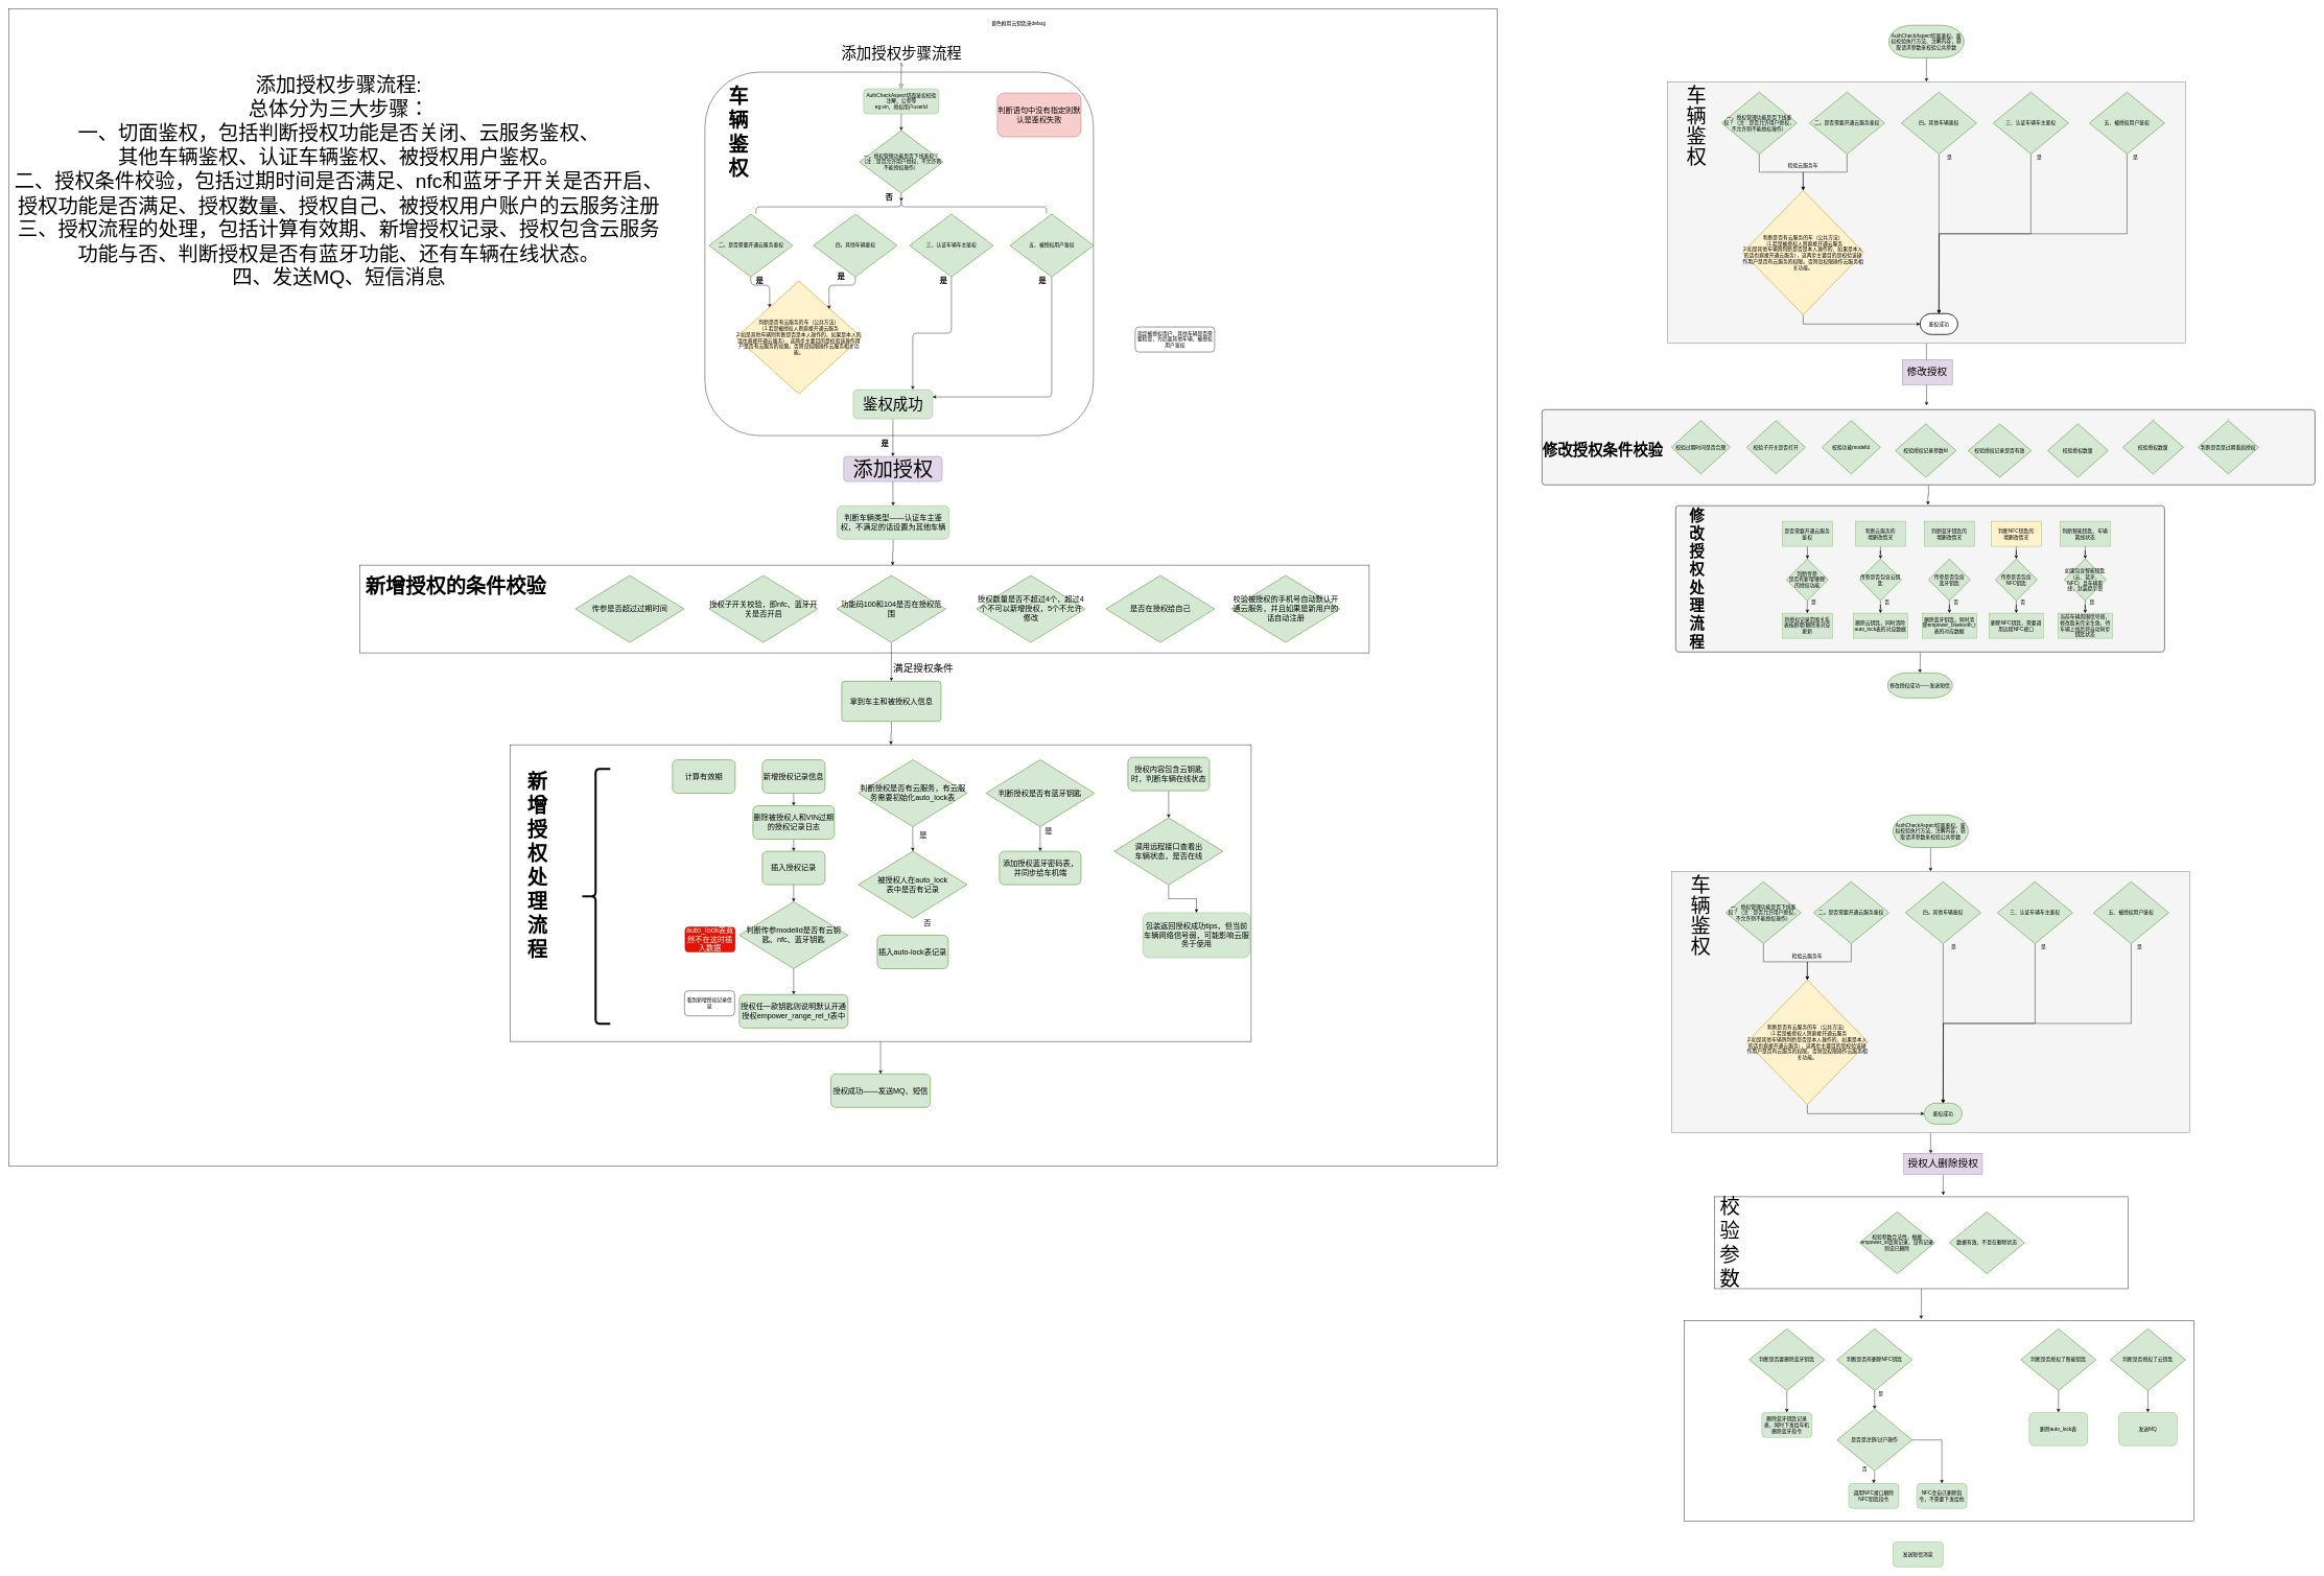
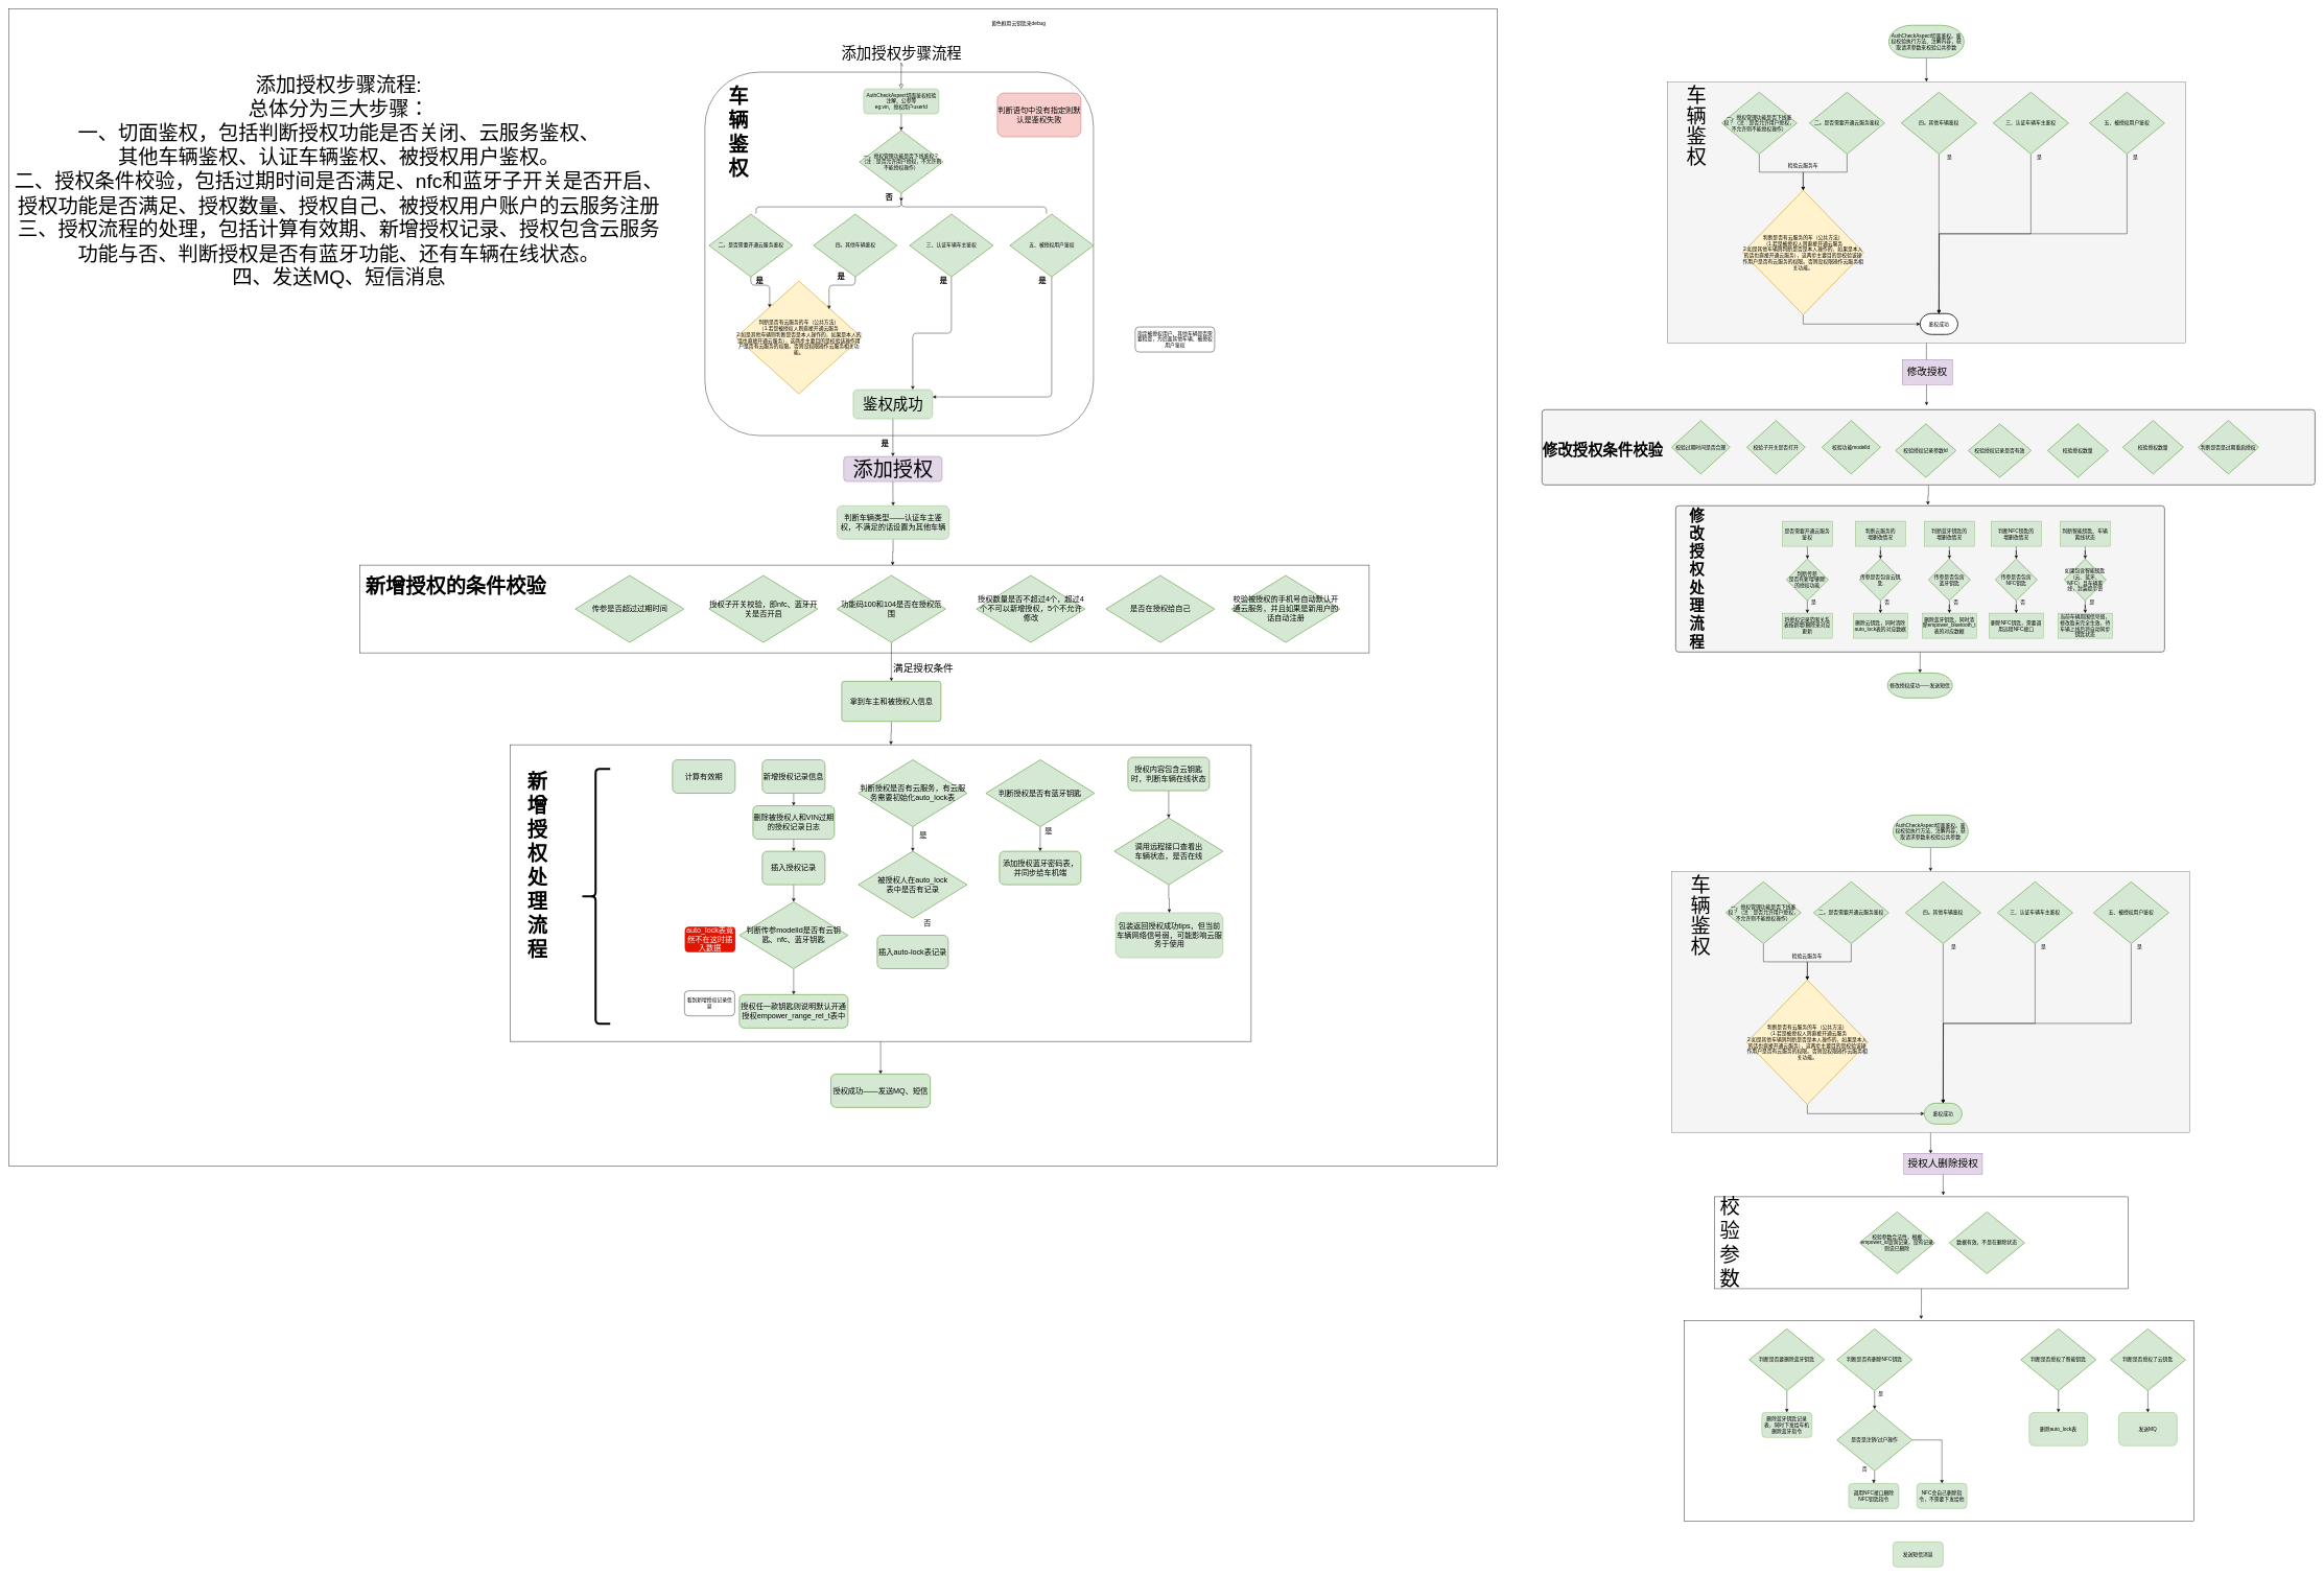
- <mxCell id="145" value="判断NFC钥匙的&lt;br style=&quot;border-color: var(--border-color);&quot;&gt;增删改情况" style="rounded=0;whiteSpace=wrap;html=1;fillColor=#fff2cc;strokeColor=#82b366;" vertex="1" parent="1"><mxGeometry x="4765" y="1247" width="120" height="60" as="geometry" /></mxCell>
+ <mxCell id="145" value="判断NFC钥匙的&lt;br style=&quot;border-color: var(--border-color);&quot;&gt;增删改情况" style="rounded=0;whiteSpace=wrap;html=1;fillColor=#d5e8d4;strokeColor=#82b366;" vertex="1" parent="1"><mxGeometry x="4765" y="1247" width="120" height="60" as="geometry" /></mxCell>
+ <mxCell id="138" value="" style="edgeStyle=orthogonalEdgeStyle;rounded=0;orthogonalLoop=1;jettySize=auto;html=1;" edge="1" parent="1" source="139" target="141"><mxGeometry relative="1" as="geometry" /></mxCell>
- <mxCell id="85" value="&lt;font style=&quot;font-size: 18px;&quot;&gt;包装返回授权成功tips，但当前车辆网络信号弱，可能影响云服务于使用&lt;/font&gt;" style="rounded=1;whiteSpace=wrap;html=1;fillColor=#d5e8d4;strokeColor=#82b366;" parent="1" vertex="1"><mxGeometry x="2734.5" y="2184" width="257" height="108" as="geometry" /></mxCell>
+ <mxCell id="85" value="&lt;font style=&quot;font-size: 18px;&quot;&gt;包装返回授权成功tips，但当前车辆网络信号弱，可能影响云服务于使用&lt;/font&gt;" style="rounded=1;whiteSpace=wrap;html=1;fillColor=#d5e8d4;strokeColor=#82b366;" parent="1" vertex="1"><mxGeometry x="2669.5" y="2184" width="257" height="108" as="geometry" /></mxCell>
